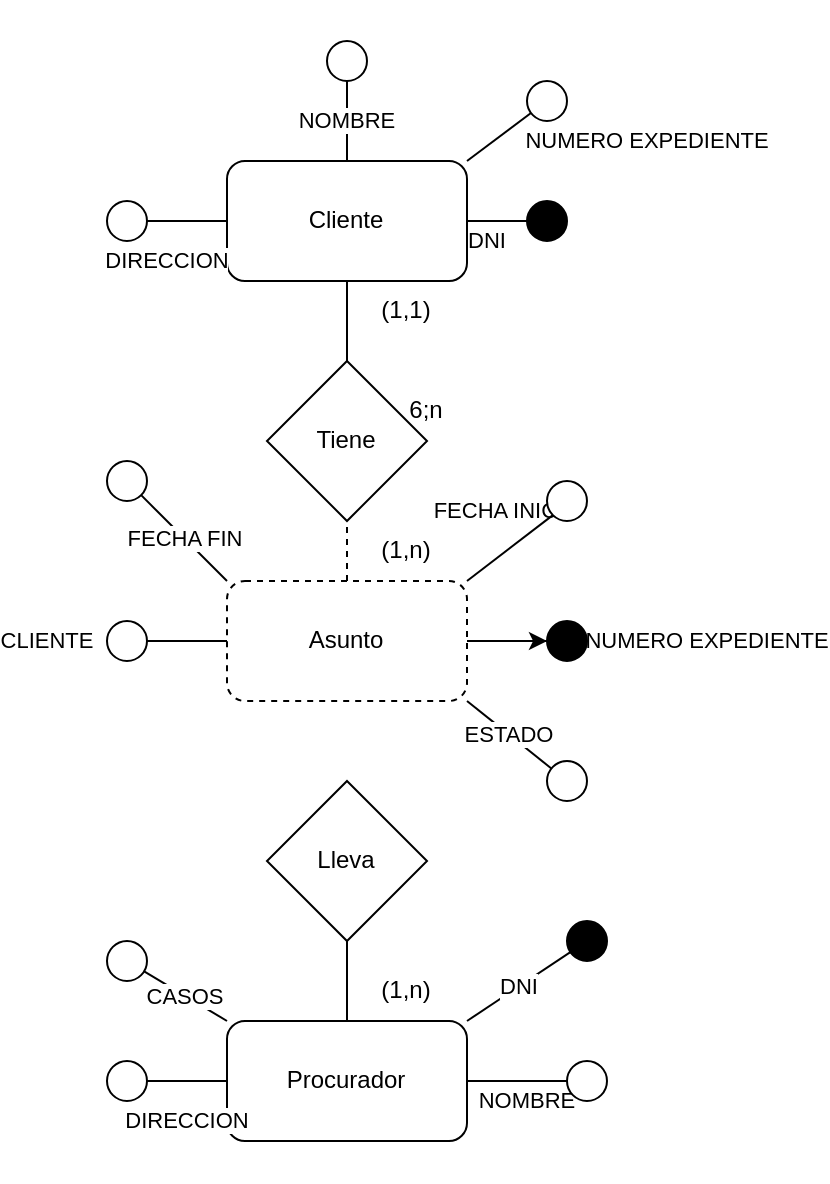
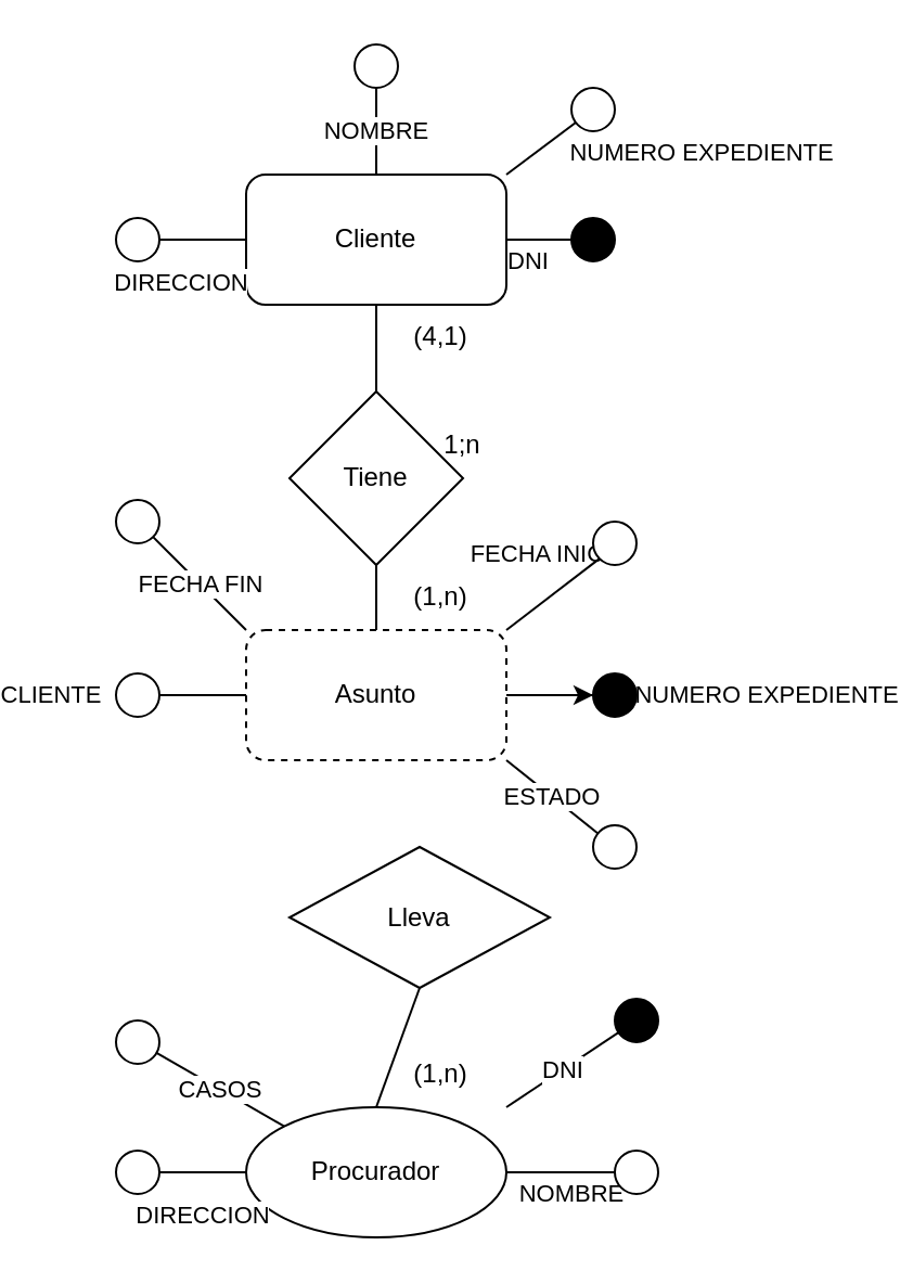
- <mxCell id="30" value="(1,1)" style="text;html=1;align=center;verticalAlign=middle;whiteSpace=wrap;rounded=0;" vertex="1" parent="1"><mxGeometry x="140" y="140" width="60" height="30" as="geometry" /></mxCell>
+ <mxCell id="30" value="(4,1)" style="text;html=1;align=center;verticalAlign=middle;whiteSpace=wrap;rounded=0;" vertex="1" parent="1"><mxGeometry x="140" y="140" width="60" height="30" as="geometry" /></mxCell>
- <mxCell id="33" value="6;n" style="text;html=1;align=center;verticalAlign=middle;whiteSpace=wrap;rounded=0;" vertex="1" parent="1"><mxGeometry x="150" y="190" width="60" height="30" as="geometry" /></mxCell>
+ <mxCell id="33" value="1;n" style="text;html=1;align=center;verticalAlign=middle;whiteSpace=wrap;rounded=0;" vertex="1" parent="1"><mxGeometry x="150" y="190" width="60" height="30" as="geometry" /></mxCell>
- <mxCell id="8" value="" style="endArrow=none;html=1;rounded=0;exitX=0.5;exitY=0;exitDx=0;exitDy=0;entryX=0.5;entryY=1;entryDx=0;entryDy=0;dashed=1;" edge="1" parent="1" source="5" target="6"><mxGeometry width="50" height="50" relative="1" as="geometry"><mxPoint x="290" y="380" as="sourcePoint" /><mxPoint x="340" y="330" as="targetPoint" /></mxGeometry></mxCell>
+ <mxCell id="8" value="" style="endArrow=none;html=1;rounded=0;exitX=0.5;exitY=0;exitDx=0;exitDy=0;entryX=0.5;entryY=1;entryDx=0;entryDy=0;" edge="1" parent="1" source="5" target="6"><mxGeometry width="50" height="50" relative="1" as="geometry"><mxPoint x="290" y="380" as="sourcePoint" /><mxPoint x="340" y="330" as="targetPoint" /></mxGeometry></mxCell>
- <mxCell id="7" value="Lleva" style="rhombus;whiteSpace=wrap;html=1;" vertex="1" parent="1"><mxGeometry x="100" y="390" width="80" height="80" as="geometry" /></mxCell>
+ <mxCell id="7" value="Lleva" style="rhombus;whiteSpace=wrap;html=1;" vertex="1" parent="1"><mxGeometry x="100" y="390" width="120" height="65" as="geometry" /></mxCell>
- <mxCell id="3" value="Procurador" style="rounded=1;whiteSpace=wrap;html=1;" vertex="1" parent="1"><mxGeometry x="80" y="510" width="120" height="60" as="geometry" /></mxCell>
+ <mxCell id="3" value="Procurador" style="ellipse;whiteSpace=wrap;html=1;" vertex="1" parent="1"><mxGeometry x="80" y="510" width="120" height="60" as="geometry" /></mxCell>
